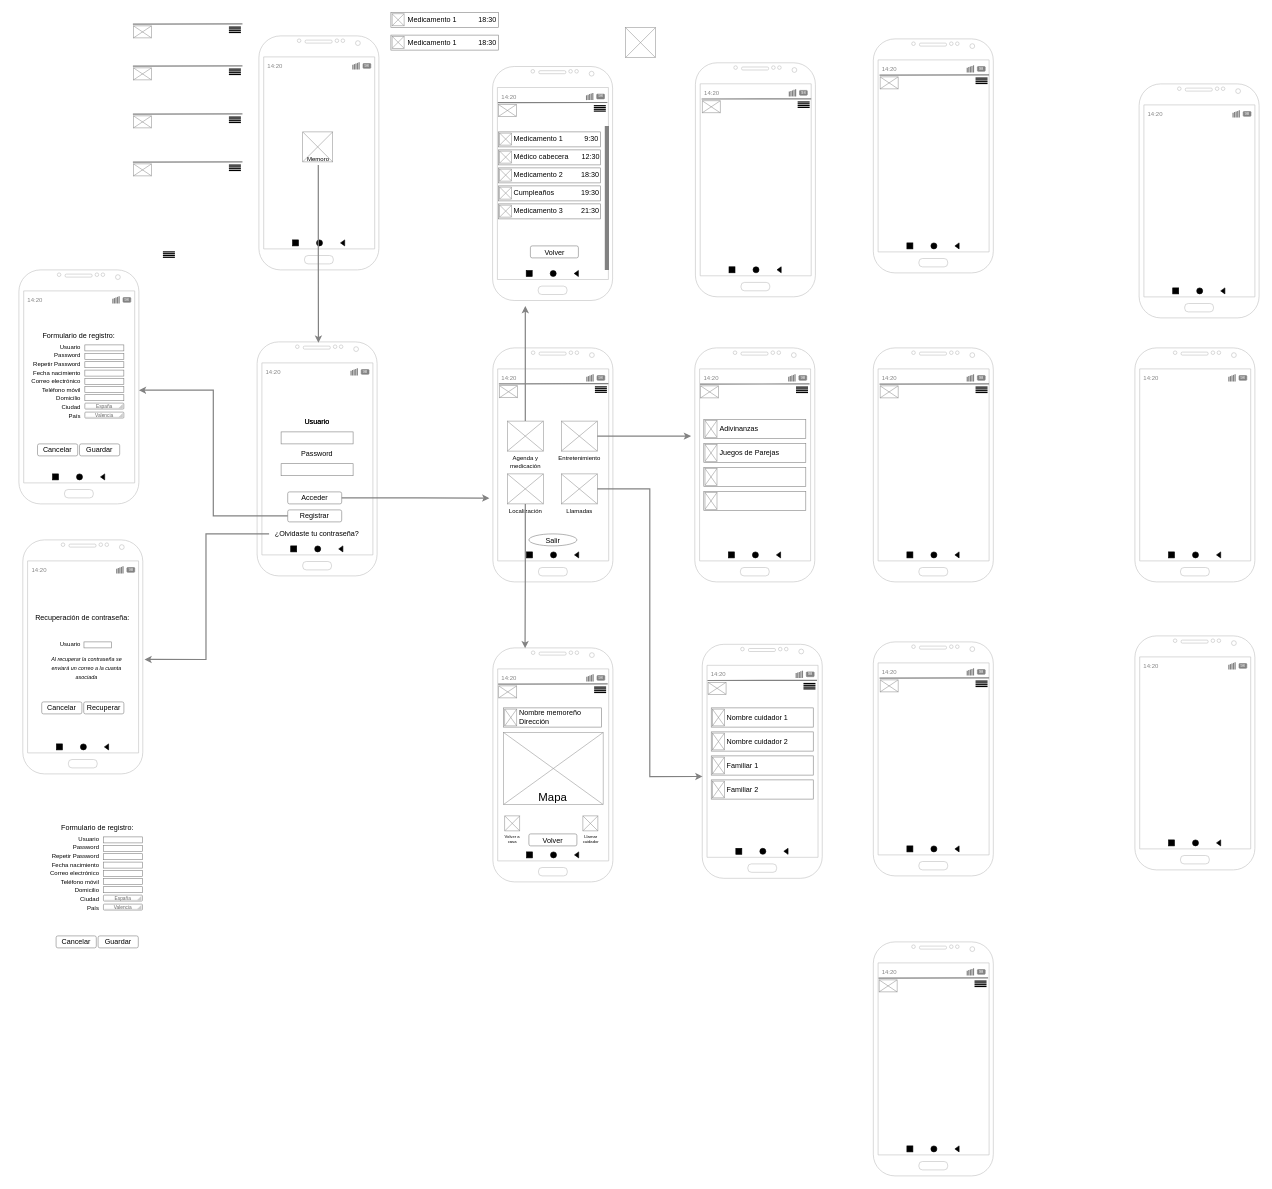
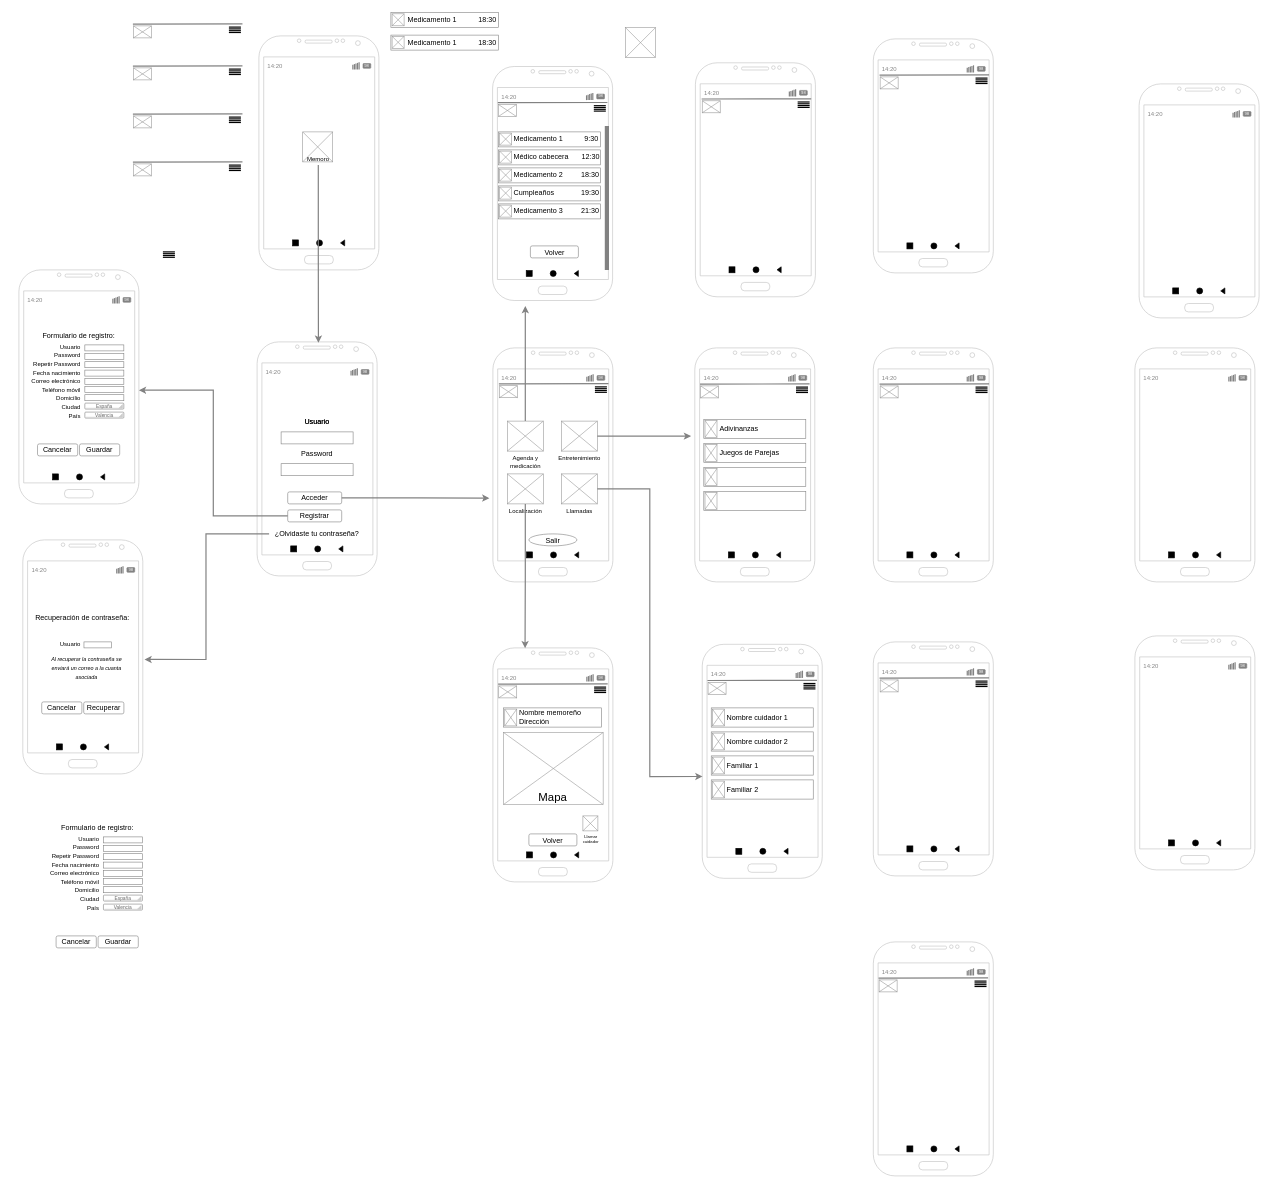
- <mxCell id="533" value="&lt;font color=&quot;#000000&quot;&gt;Volver a&lt;br&gt;casa&lt;br&gt;&lt;/font&gt;ca" style="verticalLabelPosition=bottom;shadow=0;dashed=0;align=center;html=1;verticalAlign=top;strokeWidth=1;shape=mxgraph.mockup.graphics.simpleIcon;strokeColor=#999999;fillColor=#FFFFFF;fontSize=7;fontColor=#FFFFFF;" vertex="1" parent="498"><mxGeometry x="19.75" y="280" width="25" height="25" as="geometry" /></mxCell>
